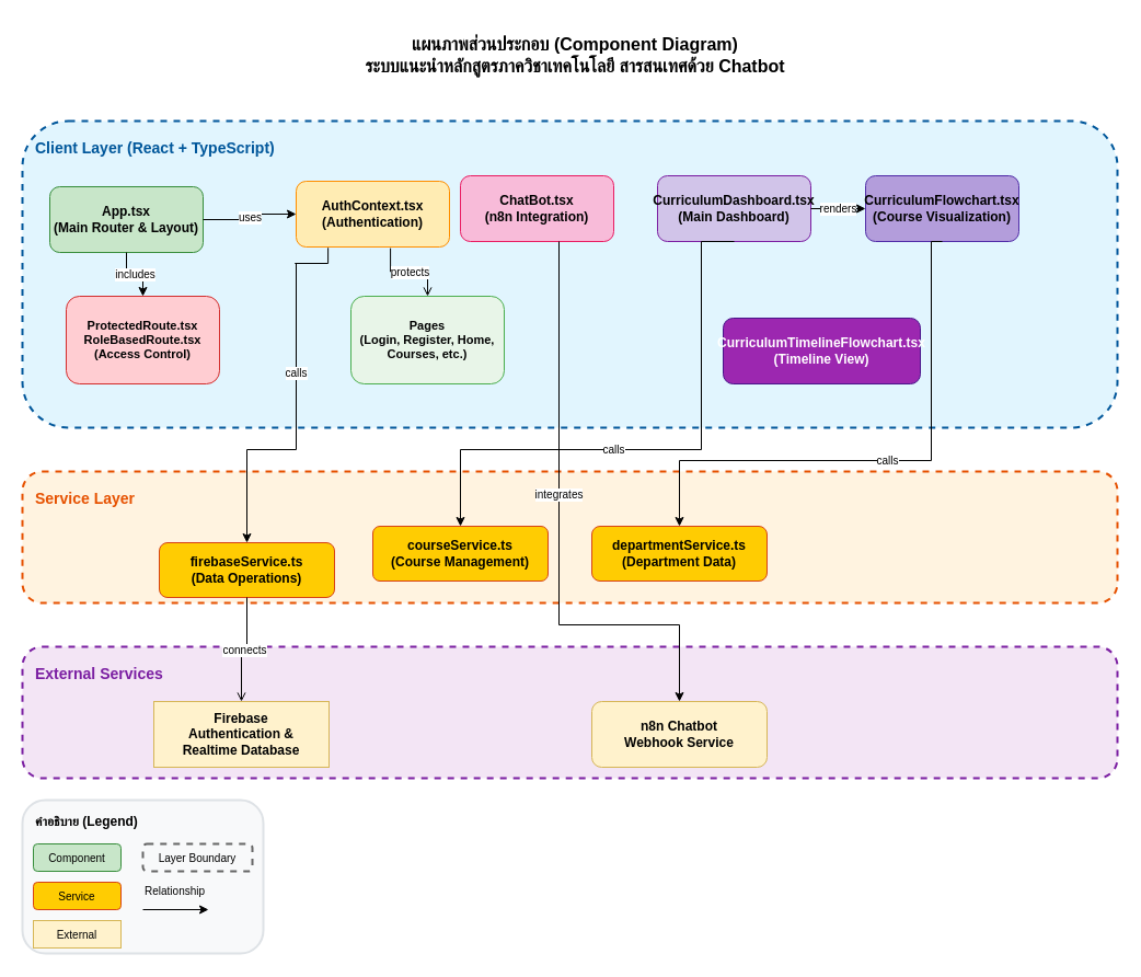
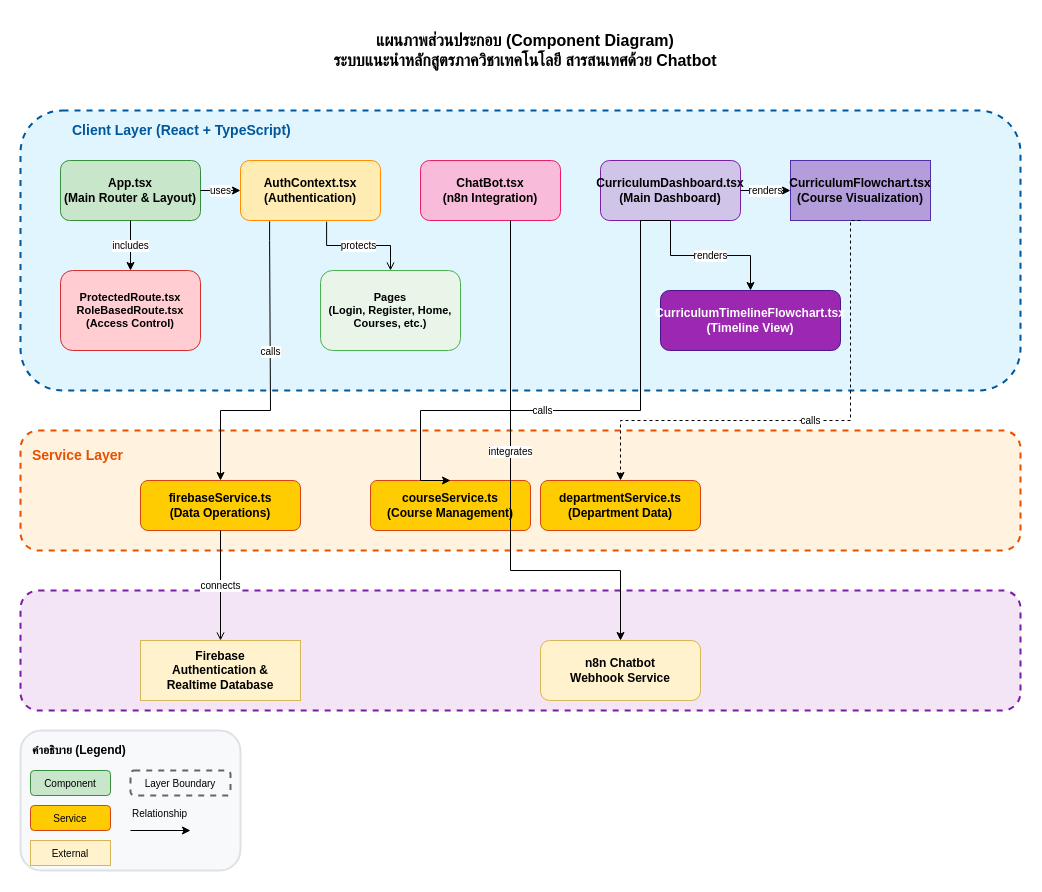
- <mxCell id="4" value="Client Layer (React + TypeScript)" style="text;html=1;strokeColor=none;fillColor=none;align=left;verticalAlign=top;whiteSpace=wrap;rounded=0;fontSize=14;fontStyle=1;fontColor=#01579b;" parent="1" vertex="1"><mxGeometry x="30" y="120" width="250" height="30" as="geometry" /></mxCell>
+ <mxCell id="4" value="Client Layer (React + TypeScript)" style="text;html=1;strokeColor=none;fillColor=none;align=left;verticalAlign=top;whiteSpace=wrap;rounded=0;fontSize=14;fontStyle=1;fontColor=#01579b;" parent="1" vertex="1"><mxGeometry x="70" y="115" width="250" height="30" as="geometry" /></mxCell>
- <mxCell id="9" value="CurriculumFlowchart.tsx&#10;(Course Visualization)" style="rounded=1;whiteSpace=wrap;html=1;fillColor=#b39ddb;strokeColor=#512da8;fontSize=12;fontStyle=1;" parent="1" vertex="1"><mxGeometry x="790" y="160" width="140" height="60" as="geometry" /></mxCell>
+ <mxCell id="9" value="CurriculumFlowchart.tsx&#10;(Course Visualization)" style="whiteSpace=wrap;html=1;fillColor=#b39ddb;strokeColor=#512da8;fontSize=12;fontStyle=1;rounded=0;" parent="1" vertex="1"><mxGeometry x="790" y="160" width="140" height="60" as="geometry" /></mxCell>
- <mxCell id="6" value="AuthContext.tsx&#10;(Authentication)" style="rounded=1;whiteSpace=wrap;html=1;fillColor=#ffecb3;strokeColor=#ff8f00;fontSize=12;fontStyle=1;" parent="1" vertex="1"><mxGeometry x="270" y="165" width="140" height="60" as="geometry" /></mxCell>
+ <mxCell id="6" value="AuthContext.tsx&#10;(Authentication)" style="rounded=1;whiteSpace=wrap;html=1;fillColor=#ffecb3;strokeColor=#ff8f00;fontSize=12;fontStyle=1;" parent="1" vertex="1"><mxGeometry x="240" y="160" width="140" height="60" as="geometry" /></mxCell>
- <mxCell id="5" value="App.tsx&#10;(Main Router &amp; Layout)" style="rounded=1;whiteSpace=wrap;html=1;fillColor=#c8e6c9;strokeColor=#388e3c;fontSize=12;fontStyle=1;" parent="1" vertex="1"><mxGeometry x="45" y="170" width="140" height="60" as="geometry" /></mxCell>
+ <mxCell id="5" value="App.tsx&#10;(Main Router &amp; Layout)" style="rounded=1;whiteSpace=wrap;html=1;fillColor=#c8e6c9;strokeColor=#388e3c;fontSize=12;fontStyle=1;" parent="1" vertex="1"><mxGeometry x="60" y="160" width="140" height="60" as="geometry" /></mxCell>
+ <mxCell id="26" value="renders" style="edgeStyle=orthogonalEdgeStyle;rounded=0;orthogonalLoop=1;jettySize=auto;html=1;exitX=0.5;exitY=1;exitDx=0;exitDy=0;entryX=0.5;entryY=0;entryDx=0;entryDy=0;fontSize=10;" parent="1" source="8" target="10" edge="1"><mxGeometry relative="1" as="geometry" /></mxCell>
- <mxCell id="29" value="calls" style="edgeStyle=orthogonalEdgeStyle;rounded=0;orthogonalLoop=1;jettySize=auto;html=1;exitX=0.5;exitY=1;exitDx=0;exitDy=0;entryX=0.5;entryY=0;entryDx=0;entryDy=0;fontSize=10;" parent="1" source="9" target="17" edge="1"><mxGeometry relative="1" as="geometry"><Array as="points"><mxPoint x="850" y="420" /><mxPoint x="620" y="420" /></Array></mxGeometry></mxCell>
+ <mxCell id="29" value="calls" style="edgeStyle=orthogonalEdgeStyle;rounded=0;orthogonalLoop=1;jettySize=auto;html=1;exitX=0.5;exitY=1;exitDx=0;exitDy=0;entryX=0.5;entryY=0;entryDx=0;entryDy=0;fontSize=10;dashed=1;" parent="1" source="9" target="17" edge="1"><mxGeometry relative="1" as="geometry"><Array as="points"><mxPoint x="850" y="420" /><mxPoint x="620" y="420" /></Array></mxGeometry></mxCell>
- <mxCell id="16" value="courseService.ts&#10;(Course Management)" style="rounded=1;whiteSpace=wrap;html=1;fillColor=#ffcc02;strokeColor=#d84315;fontSize=12;fontStyle=1;arcSize=13;" parent="1" vertex="1"><mxGeometry x="340" y="480" width="160" height="50" as="geometry" /></mxCell>
+ <mxCell id="16" value="courseService.ts&#10;(Course Management)" style="rounded=1;whiteSpace=wrap;html=1;fillColor=#ffcc02;strokeColor=#d84315;fontSize=12;fontStyle=1;arcSize=13;" parent="1" vertex="1"><mxGeometry x="370" y="480" width="160" height="50" as="geometry" /></mxCell>
- <mxCell id="15" value="firebaseService.ts&#10;(Data Operations)" style="rounded=1;whiteSpace=wrap;html=1;fillColor=#ffcc02;strokeColor=#d84315;fontSize=12;fontStyle=1;" parent="1" vertex="1"><mxGeometry x="145" y="495" width="160" height="50" as="geometry" /></mxCell>
+ <mxCell id="15" value="firebaseService.ts&#10;(Data Operations)" style="rounded=1;whiteSpace=wrap;html=1;fillColor=#ffcc02;strokeColor=#d84315;fontSize=12;fontStyle=1;" parent="1" vertex="1"><mxGeometry x="140" y="480" width="160" height="50" as="geometry" /></mxCell>
- <mxCell id="19" value="External Services" style="text;html=1;strokeColor=none;fillColor=none;align=left;verticalAlign=top;whiteSpace=wrap;rounded=0;fontSize=14;fontStyle=1;fontColor=#7b1fa2;" parent="1" vertex="1"><mxGeometry x="30" y="600" width="150" height="30" as="geometry" /></mxCell>
